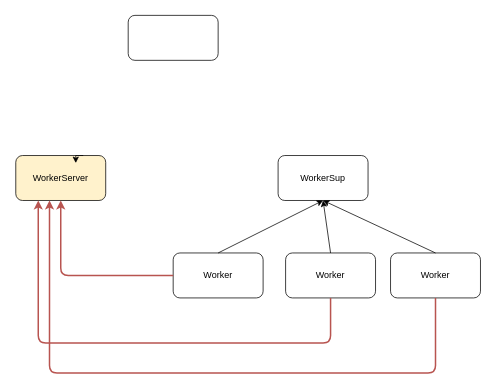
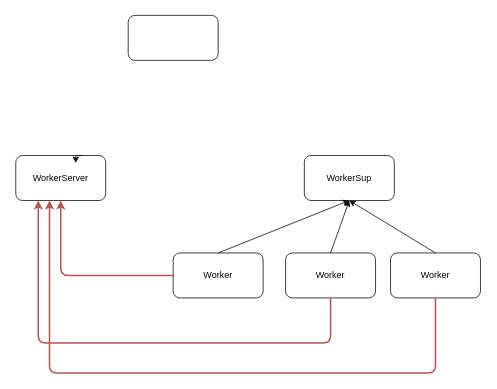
- <mxCell id="9" value="WorkerServer" style="rounded=1;whiteSpace=wrap;html=1;fillColor=#fff2cc;" vertex="1" parent="1"><mxGeometry x="20" y="207" width="120" height="60" as="geometry" /></mxCell>
+ <mxCell id="9" value="WorkerServer" style="rounded=1;whiteSpace=wrap;html=1;" vertex="1" parent="1"><mxGeometry x="20" y="207" width="120" height="60" as="geometry" /></mxCell>
- <mxCell id="3" value="WorkerSup" style="rounded=1;whiteSpace=wrap;html=1;" vertex="1" parent="1"><mxGeometry x="370" y="207" width="120" height="60" as="geometry" /></mxCell>
+ <mxCell id="3" value="WorkerSup" style="rounded=1;whiteSpace=wrap;html=1;" vertex="1" parent="1"><mxGeometry x="405" y="207" width="120" height="60" as="geometry" /></mxCell>
